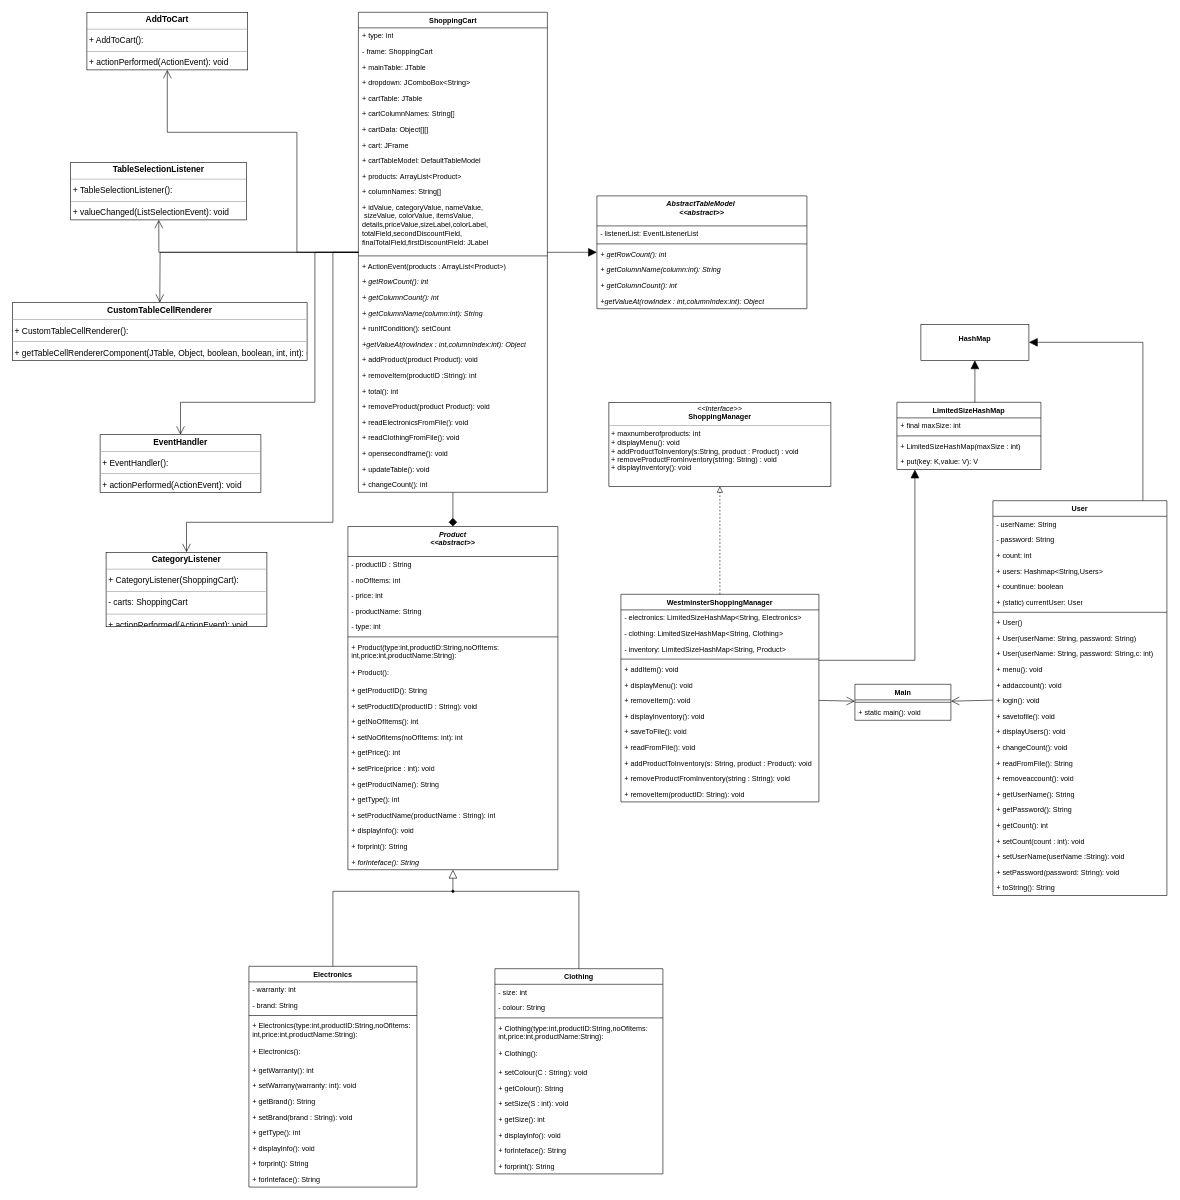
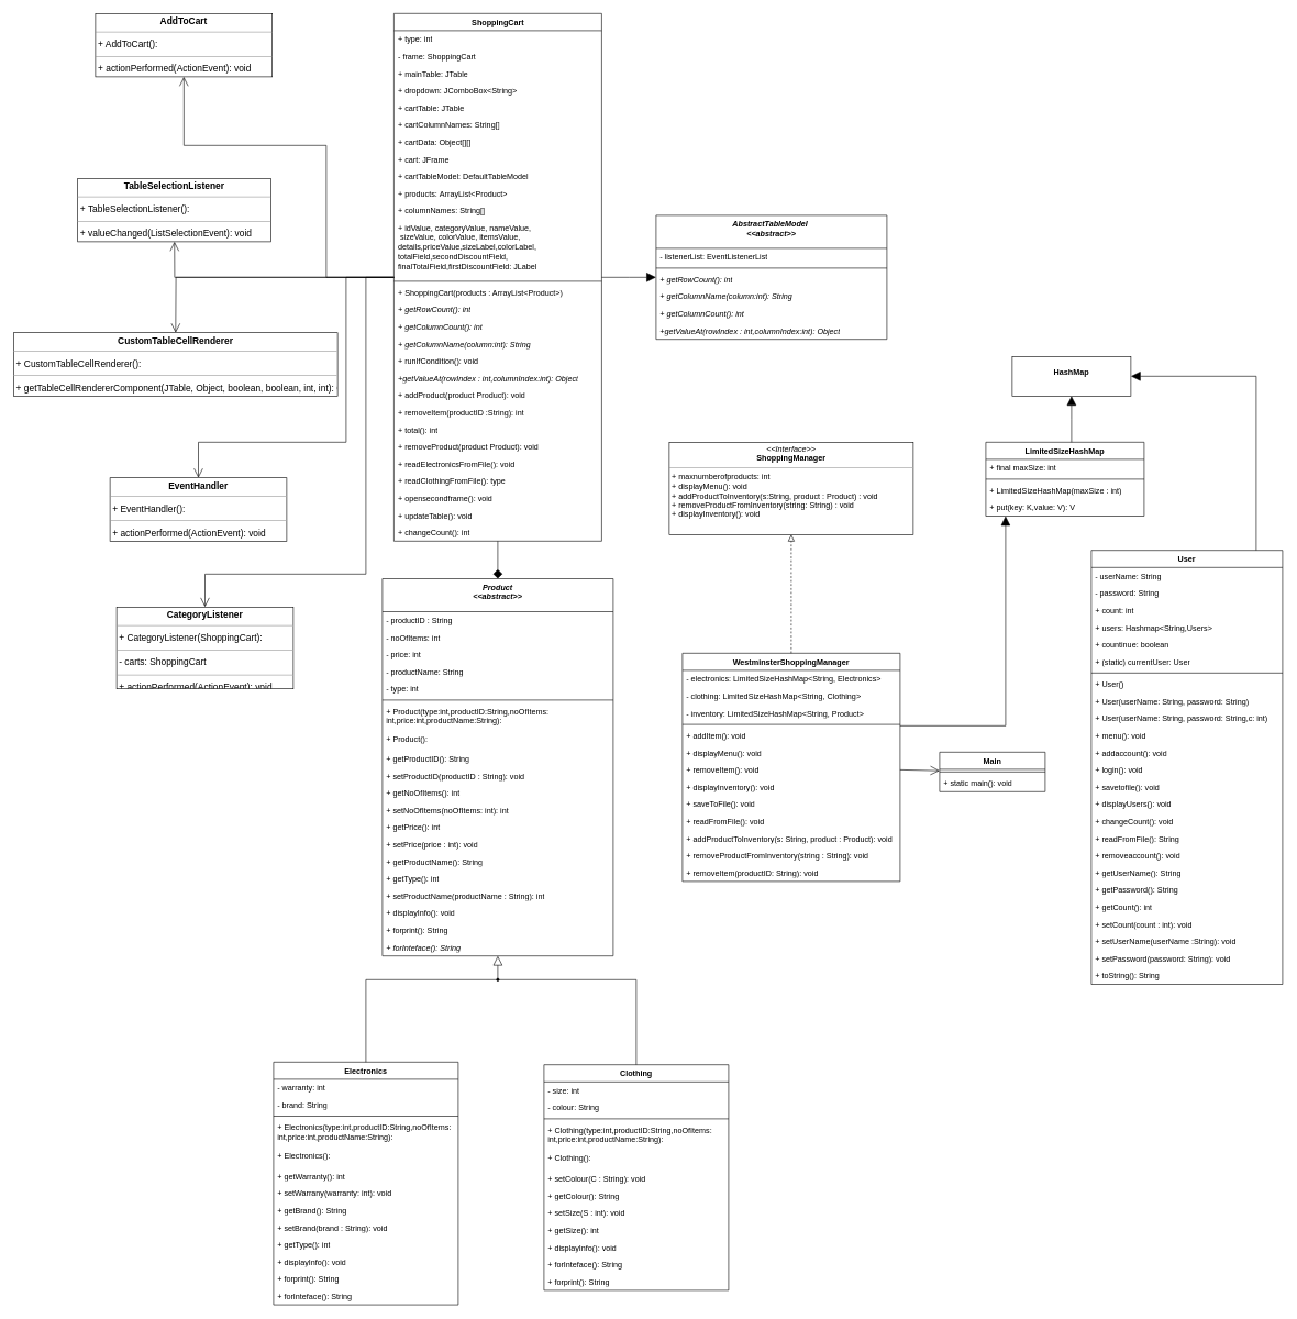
- <mxCell id="68" value="+ ActionEvent(products : ArrayList&amp;lt;Product&amp;gt;)" style="text;strokeColor=none;fillColor=none;align=left;verticalAlign=top;spacingLeft=4;spacingRight=4;overflow=hidden;rotatable=0;points=[[0,0.5],[1,0.5]];portConstraint=eastwest;whiteSpace=wrap;html=1;" parent="54" vertex="1"><mxGeometry y="410" width="315" height="26" as="geometry" /></mxCell>
+ <mxCell id="68" value="+ ShoppingCart(products : ArrayList&amp;lt;Product&amp;gt;)" style="text;strokeColor=none;fillColor=none;align=left;verticalAlign=top;spacingLeft=4;spacingRight=4;overflow=hidden;rotatable=0;points=[[0,0.5],[1,0.5]];portConstraint=eastwest;whiteSpace=wrap;html=1;" parent="54" vertex="1"><mxGeometry y="410" width="315" height="26" as="geometry" /></mxCell>
- <mxCell id="72" value="+ runIfCondition(): setCount" style="text;strokeColor=none;fillColor=none;align=left;verticalAlign=top;spacingLeft=4;spacingRight=4;overflow=hidden;rotatable=0;points=[[0,0.5],[1,0.5]];portConstraint=eastwest;whiteSpace=wrap;html=1;" parent="54" vertex="1"><mxGeometry y="514" width="315" height="26" as="geometry" /></mxCell>
+ <mxCell id="72" value="+ runIfCondition(): void" style="text;strokeColor=none;fillColor=none;align=left;verticalAlign=top;spacingLeft=4;spacingRight=4;overflow=hidden;rotatable=0;points=[[0,0.5],[1,0.5]];portConstraint=eastwest;whiteSpace=wrap;html=1;" parent="54" vertex="1"><mxGeometry y="514" width="315" height="26" as="geometry" /></mxCell>
- <mxCell id="79" value="+ readClothingFromFile(): void" style="text;strokeColor=none;fillColor=none;align=left;verticalAlign=top;spacingLeft=4;spacingRight=4;overflow=hidden;rotatable=0;points=[[0,0.5],[1,0.5]];portConstraint=eastwest;whiteSpace=wrap;html=1;" parent="54" vertex="1"><mxGeometry y="696" width="315" height="26" as="geometry" /></mxCell>
+ <mxCell id="79" value="+ readClothingFromFile(): type" style="text;strokeColor=none;fillColor=none;align=left;verticalAlign=top;spacingLeft=4;spacingRight=4;overflow=hidden;rotatable=0;points=[[0,0.5],[1,0.5]];portConstraint=eastwest;whiteSpace=wrap;html=1;" parent="54" vertex="1"><mxGeometry y="696" width="315" height="26" as="geometry" /></mxCell>
- <mxCell id="129" value="" style="endArrow=open;endFill=1;endSize=12;html=1;rounded=0;" parent="1" source="83" target="125" edge="1"><mxGeometry width="160" relative="1" as="geometry"><mxPoint x="922" y="462" as="sourcePoint" /><mxPoint x="1064" y="491" as="targetPoint" /></mxGeometry></mxCell>
